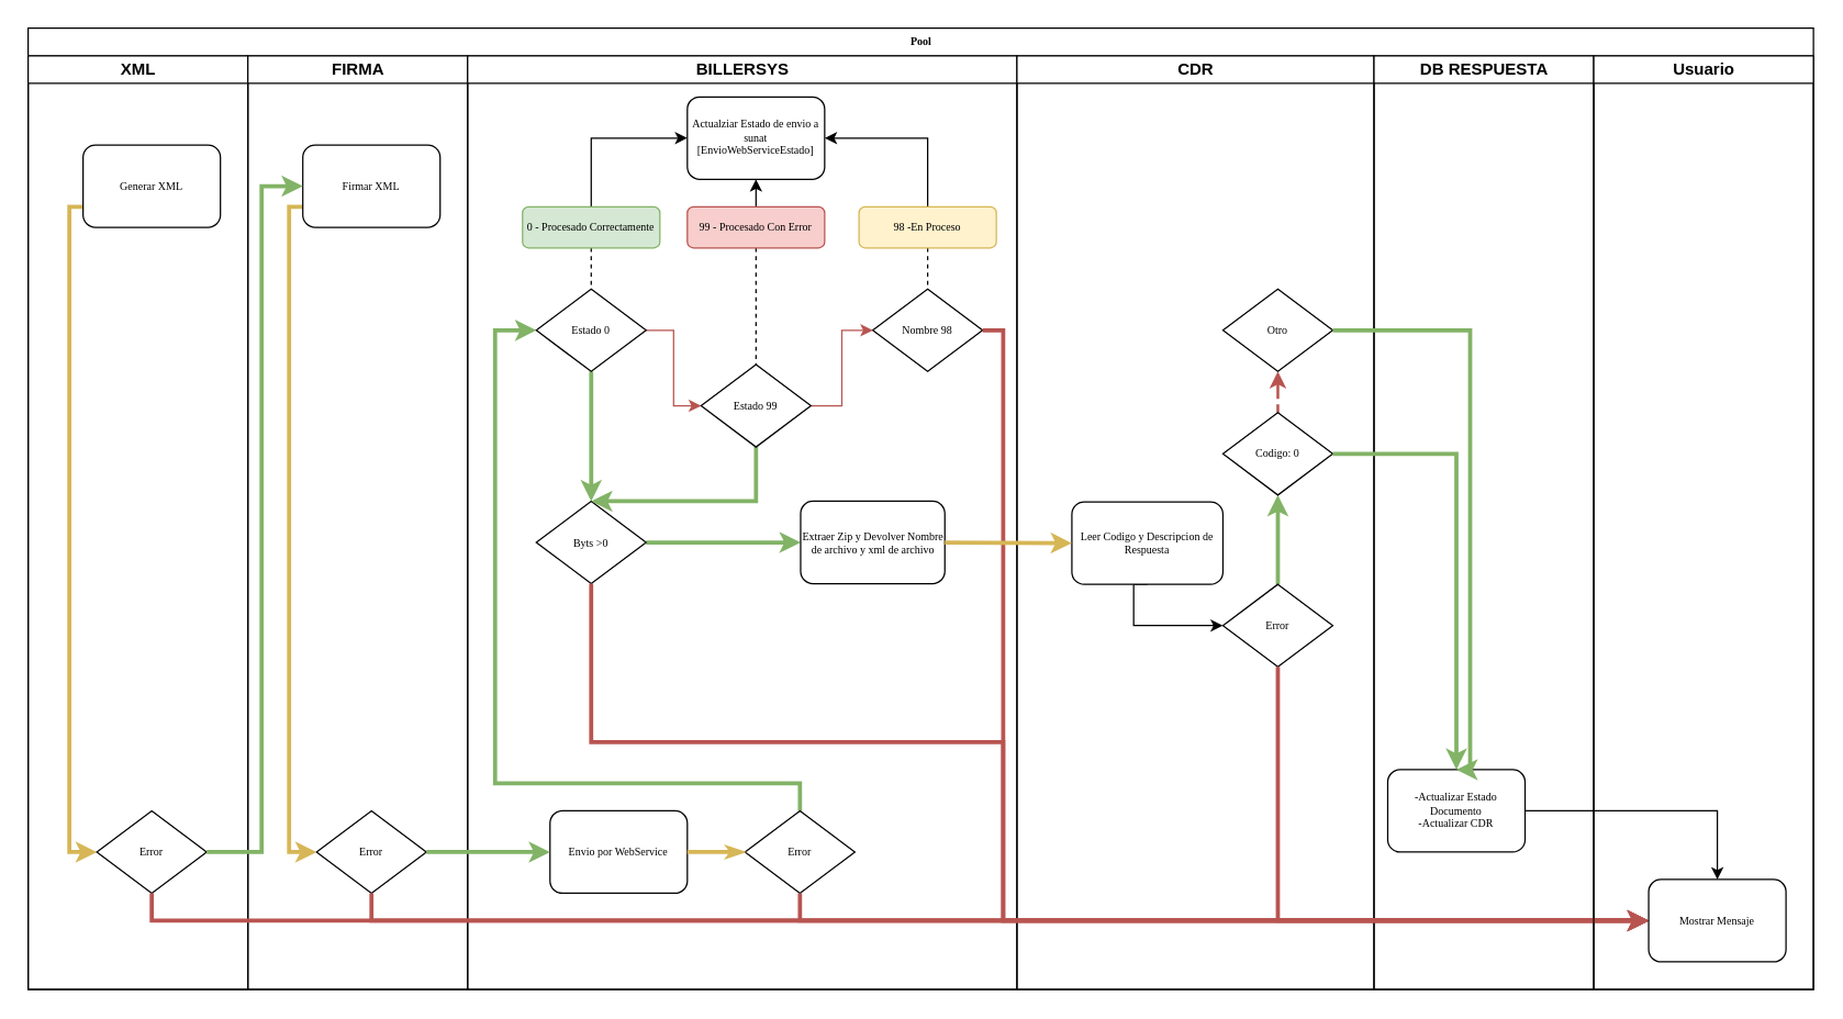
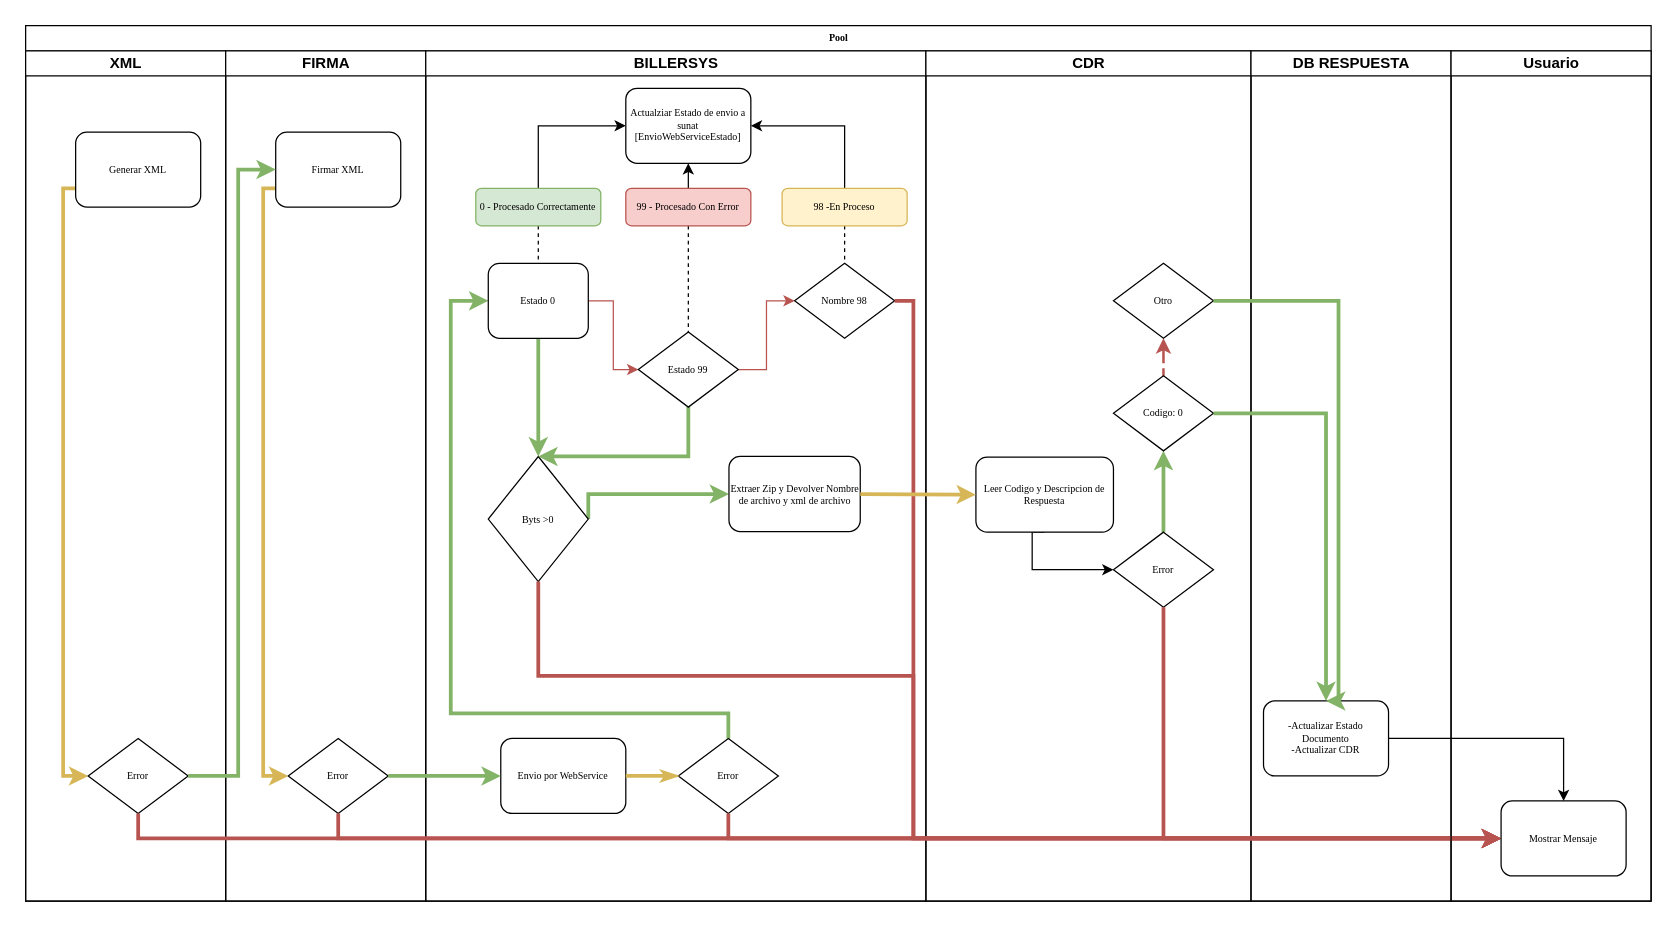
- <mxCell id="18" value="Estado 0" style="rhombus;whiteSpace=wrap;html=1;rounded=0;shadow=0;labelBackgroundColor=none;strokeColor=#000000;strokeWidth=1;fillColor=#ffffff;fontFamily=Verdana;fontSize=8;fontColor=#000000;align=center;" parent="11" vertex="1"><mxGeometry x="50" y="170" width="80" height="60" as="geometry" /></mxCell>
+ <mxCell id="18" value="Estado 0" style="whiteSpace=wrap;html=1;shadow=0;labelBackgroundColor=none;strokeColor=#000000;strokeWidth=1;fillColor=#ffffff;fontFamily=Verdana;fontSize=8;fontColor=#000000;align=center;rounded=1;" parent="11" vertex="1"><mxGeometry x="50" y="170" width="80" height="60" as="geometry" /></mxCell>
- <mxCell id="20" value="Byts &amp;gt;0" style="rhombus;whiteSpace=wrap;html=1;rounded=0;shadow=0;labelBackgroundColor=none;strokeColor=#000000;strokeWidth=1;fillColor=#ffffff;fontFamily=Verdana;fontSize=8;fontColor=#000000;align=center;" parent="11" vertex="1"><mxGeometry x="50" y="324.5" width="80" height="60" as="geometry" /></mxCell>
+ <mxCell id="20" value="Byts &amp;gt;0" style="rhombus;whiteSpace=wrap;html=1;rounded=0;shadow=0;labelBackgroundColor=none;strokeColor=#000000;strokeWidth=1;fillColor=#ffffff;fontFamily=Verdana;fontSize=8;fontColor=#000000;align=center;" parent="11" vertex="1"><mxGeometry x="50" y="324.5" width="80" height="100" as="geometry" /></mxCell>
